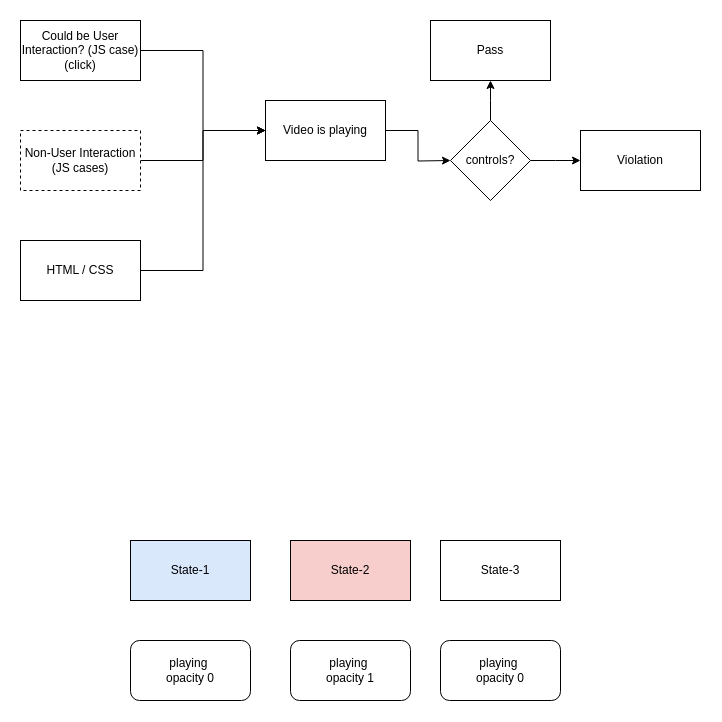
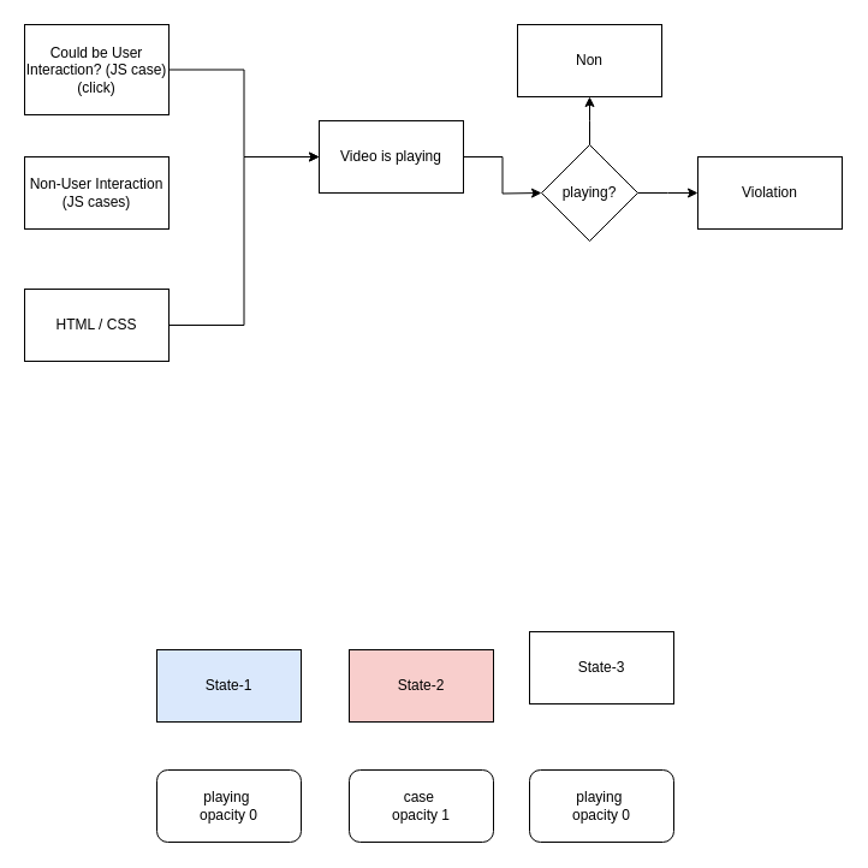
- <mxCell id="3" value="Could be User Interaction? (JS case) (click)" style="rounded=0;whiteSpace=wrap;html=1;" parent="1" vertex="1"><mxGeometry x="20" y="20" width="120" height="60" as="geometry" /></mxCell>
+ <mxCell id="3" value="Could be User Interaction? (JS case) (click)" style="rounded=0;whiteSpace=wrap;html=1;" parent="1" vertex="1"><mxGeometry x="20" y="20" width="120" height="75" as="geometry" /></mxCell>
- <mxCell id="14" value="Pass" style="rounded=0;whiteSpace=wrap;html=1;" parent="1" vertex="1"><mxGeometry x="430" y="20" width="120" height="60" as="geometry" /></mxCell>
+ <mxCell id="14" value="Non" style="rounded=0;whiteSpace=wrap;html=1;" parent="1" vertex="1"><mxGeometry x="430" y="20" width="120" height="60" as="geometry" /></mxCell>
- <mxCell id="5" value="Non-User Interaction (JS cases)" style="rounded=0;whiteSpace=wrap;html=1;dashed=1;" parent="1" vertex="1"><mxGeometry x="20" y="130" width="120" height="60" as="geometry" /></mxCell>
+ <mxCell id="5" value="Non-User Interaction (JS cases)" style="rounded=0;whiteSpace=wrap;html=1;" parent="1" vertex="1"><mxGeometry x="20" y="130" width="120" height="60" as="geometry" /></mxCell>
- <mxCell id="4" style="edgeStyle=orthogonalEdgeStyle;rounded=0;orthogonalLoop=1;jettySize=auto;html=1;" parent="1" source="5" target="9" edge="1"><mxGeometry relative="1" as="geometry" /></mxCell>
- <mxCell id="12" value="controls?" style="rhombus;whiteSpace=wrap;html=1;" parent="1" vertex="1"><mxGeometry x="450" y="120" width="80" height="80" as="geometry" /></mxCell>
+ <mxCell id="12" value="playing?" style="rhombus;whiteSpace=wrap;html=1;" parent="1" vertex="1"><mxGeometry x="450" y="120" width="80" height="80" as="geometry" /></mxCell>
- <mxCell id="16" value="State-3" style="rounded=0;whiteSpace=wrap;html=1;" parent="1" vertex="1"><mxGeometry x="440" y="540" width="120" height="60" as="geometry" /></mxCell>
+ <mxCell id="16" value="State-3" style="rounded=0;whiteSpace=wrap;html=1;" parent="1" vertex="1"><mxGeometry x="440" y="525" width="120" height="60" as="geometry" /></mxCell>
- <mxCell id="18" value="playing&amp;nbsp;&lt;div&gt;opacity 1&lt;/div&gt;" style="rounded=1;whiteSpace=wrap;html=1;" parent="1" vertex="1"><mxGeometry x="290" y="640" width="120" height="60" as="geometry" /></mxCell>
+ <mxCell id="18" value="case&amp;nbsp;&lt;div&gt;opacity 1&lt;/div&gt;" style="rounded=1;whiteSpace=wrap;html=1;" parent="1" vertex="1"><mxGeometry x="290" y="640" width="120" height="60" as="geometry" /></mxCell>
